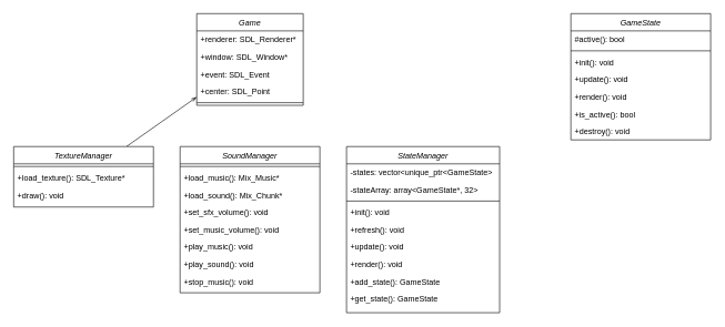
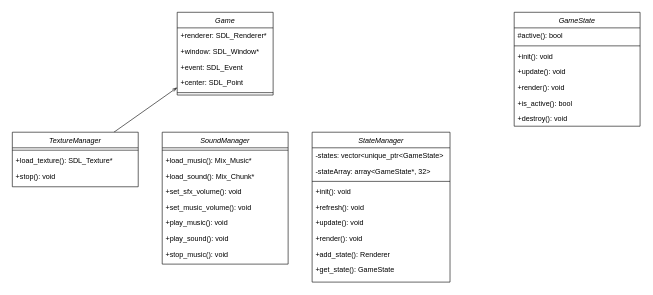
- <mxCell id="12" value="+draw(): void" style="text;align=left;verticalAlign=top;spacingLeft=4;spacingRight=4;overflow=hidden;rotatable=0;points=[[0,0.5],[1,0.5]];portConstraint=eastwest;rounded=0;shadow=0;html=0;" parent="9" vertex="1"><mxGeometry y="60" width="210" height="26" as="geometry" /></mxCell>
+ <mxCell id="12" value="+stop(): void" style="text;align=left;verticalAlign=top;spacingLeft=4;spacingRight=4;overflow=hidden;rotatable=0;points=[[0,0.5],[1,0.5]];portConstraint=eastwest;rounded=0;shadow=0;html=0;" parent="9" vertex="1"><mxGeometry y="60" width="210" height="26" as="geometry" /></mxCell>
- <mxCell id="30" value="+add_state(): GameState" style="text;align=left;verticalAlign=top;spacingLeft=4;spacingRight=4;overflow=hidden;rotatable=0;points=[[0,0.5],[1,0.5]];portConstraint=eastwest;rounded=0;shadow=0;html=0;" vertex="1" parent="22"><mxGeometry y="190" width="230" height="26" as="geometry" /></mxCell>
+ <mxCell id="30" value="+add_state(): Renderer" style="text;align=left;verticalAlign=top;spacingLeft=4;spacingRight=4;overflow=hidden;rotatable=0;points=[[0,0.5],[1,0.5]];portConstraint=eastwest;rounded=0;shadow=0;html=0;" vertex="1" parent="22"><mxGeometry y="190" width="230" height="26" as="geometry" /></mxCell>
